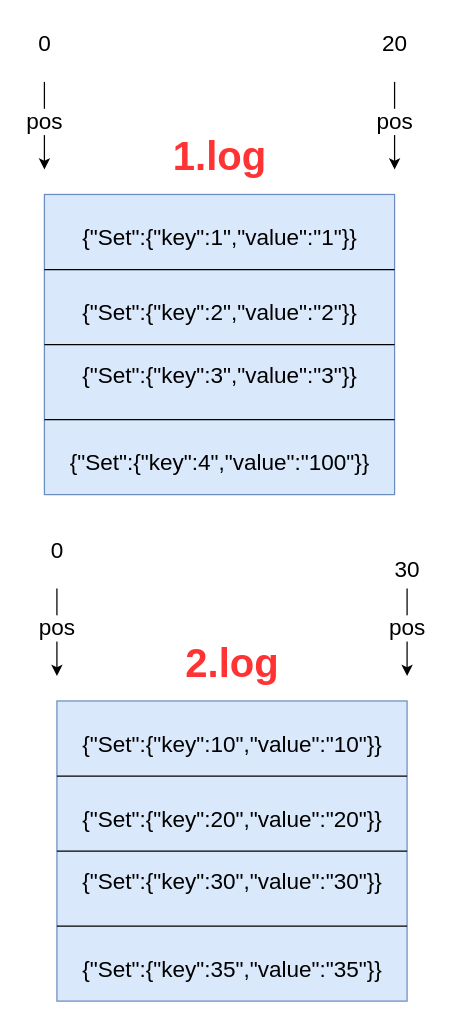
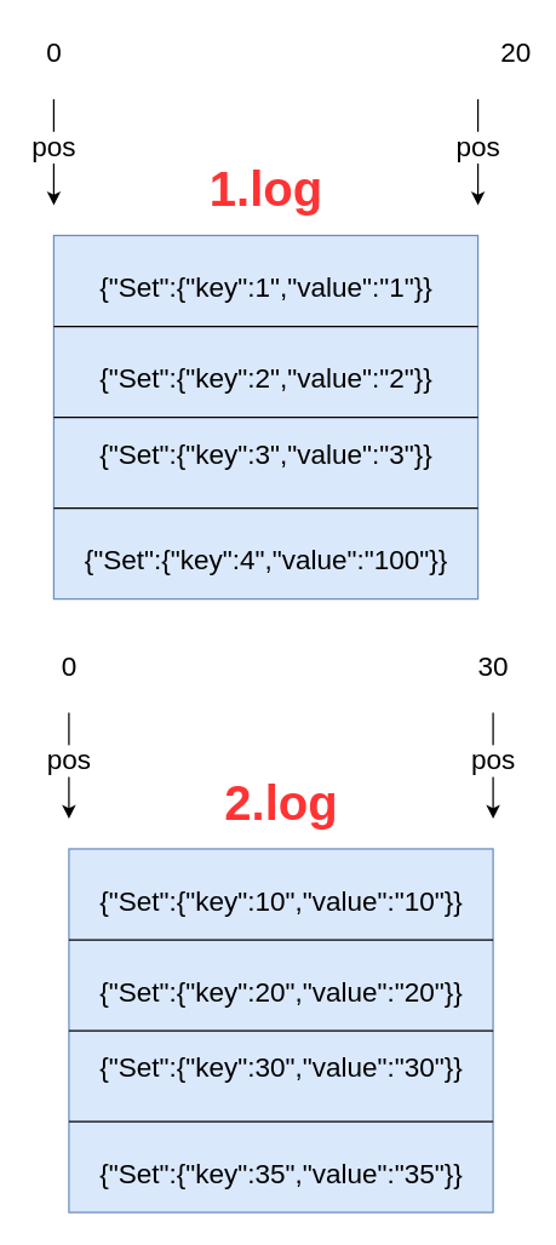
- <mxCell id="16" value="20" style="text;html=1;align=center;verticalAlign=middle;resizable=0;points=[];autosize=1;strokeColor=none;fontSize=18;" vertex="1" parent="1"><mxGeometry x="295" y="20" width="40" height="30" as="geometry" /></mxCell>
+ <mxCell id="16" value="20" style="text;html=1;align=center;verticalAlign=middle;resizable=0;points=[];autosize=1;strokeColor=none;fontSize=18;" vertex="1" parent="1"><mxGeometry x="320" y="20" width="40" height="30" as="geometry" /></mxCell>
- <mxCell id="31" value="30" style="text;html=1;align=center;verticalAlign=middle;resizable=0;points=[];autosize=1;strokeColor=none;fontSize=18;" vertex="1" parent="1"><mxGeometry x="305" y="440" width="40" height="30" as="geometry" /></mxCell>
+ <mxCell id="31" value="30" style="text;html=1;align=center;verticalAlign=middle;resizable=0;points=[];autosize=1;strokeColor=none;fontSize=18;" vertex="1" parent="1"><mxGeometry x="305" y="425" width="40" height="30" as="geometry" /></mxCell>
